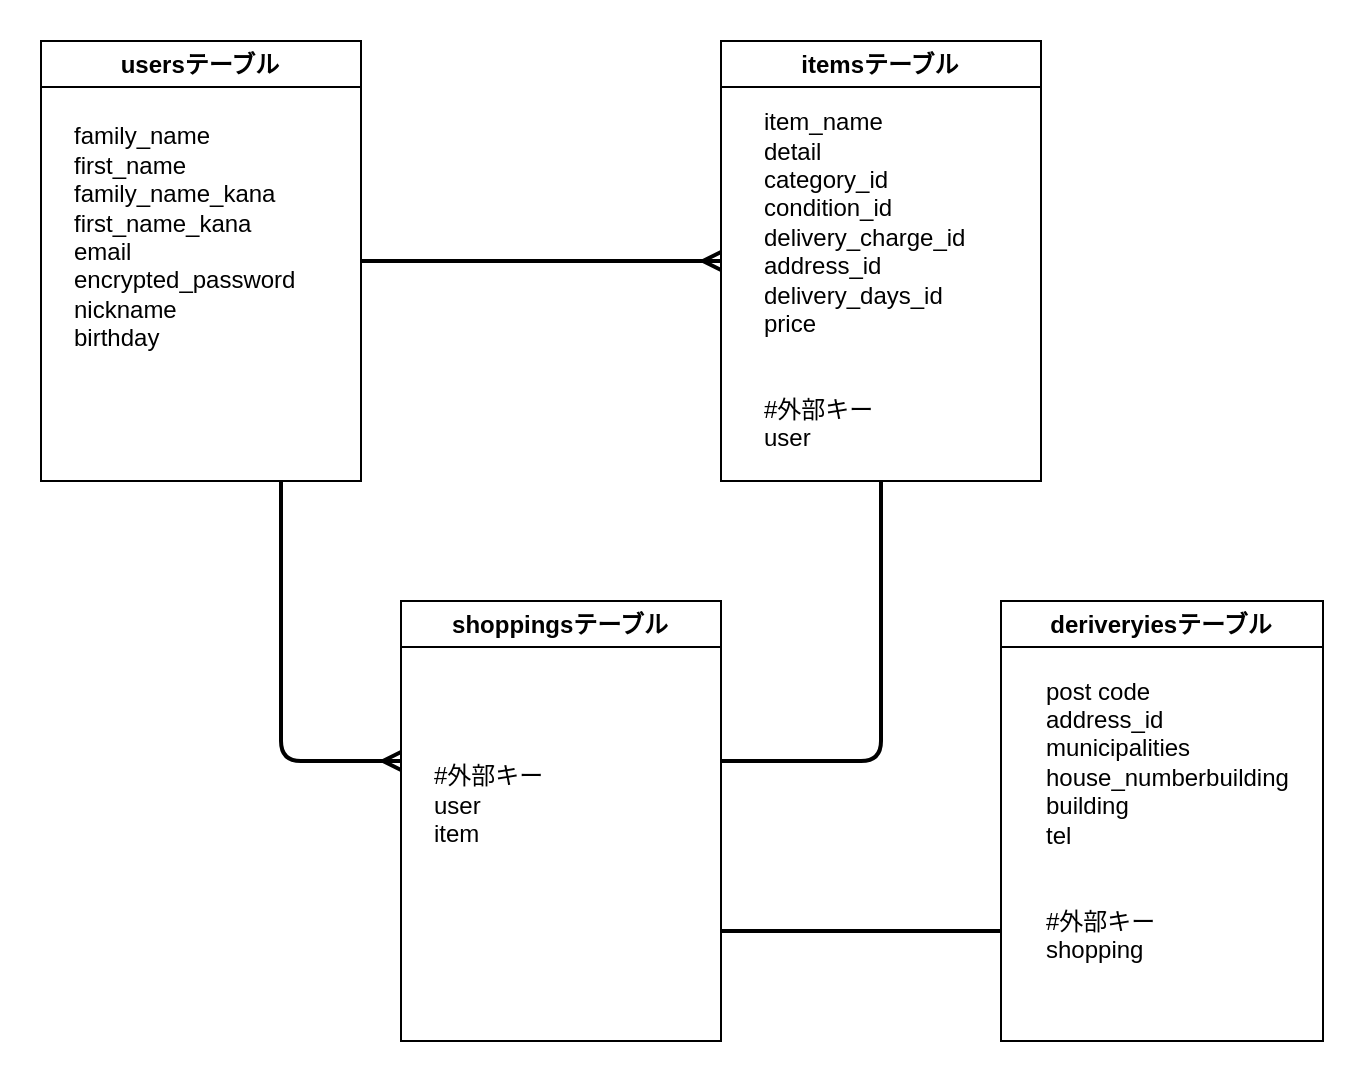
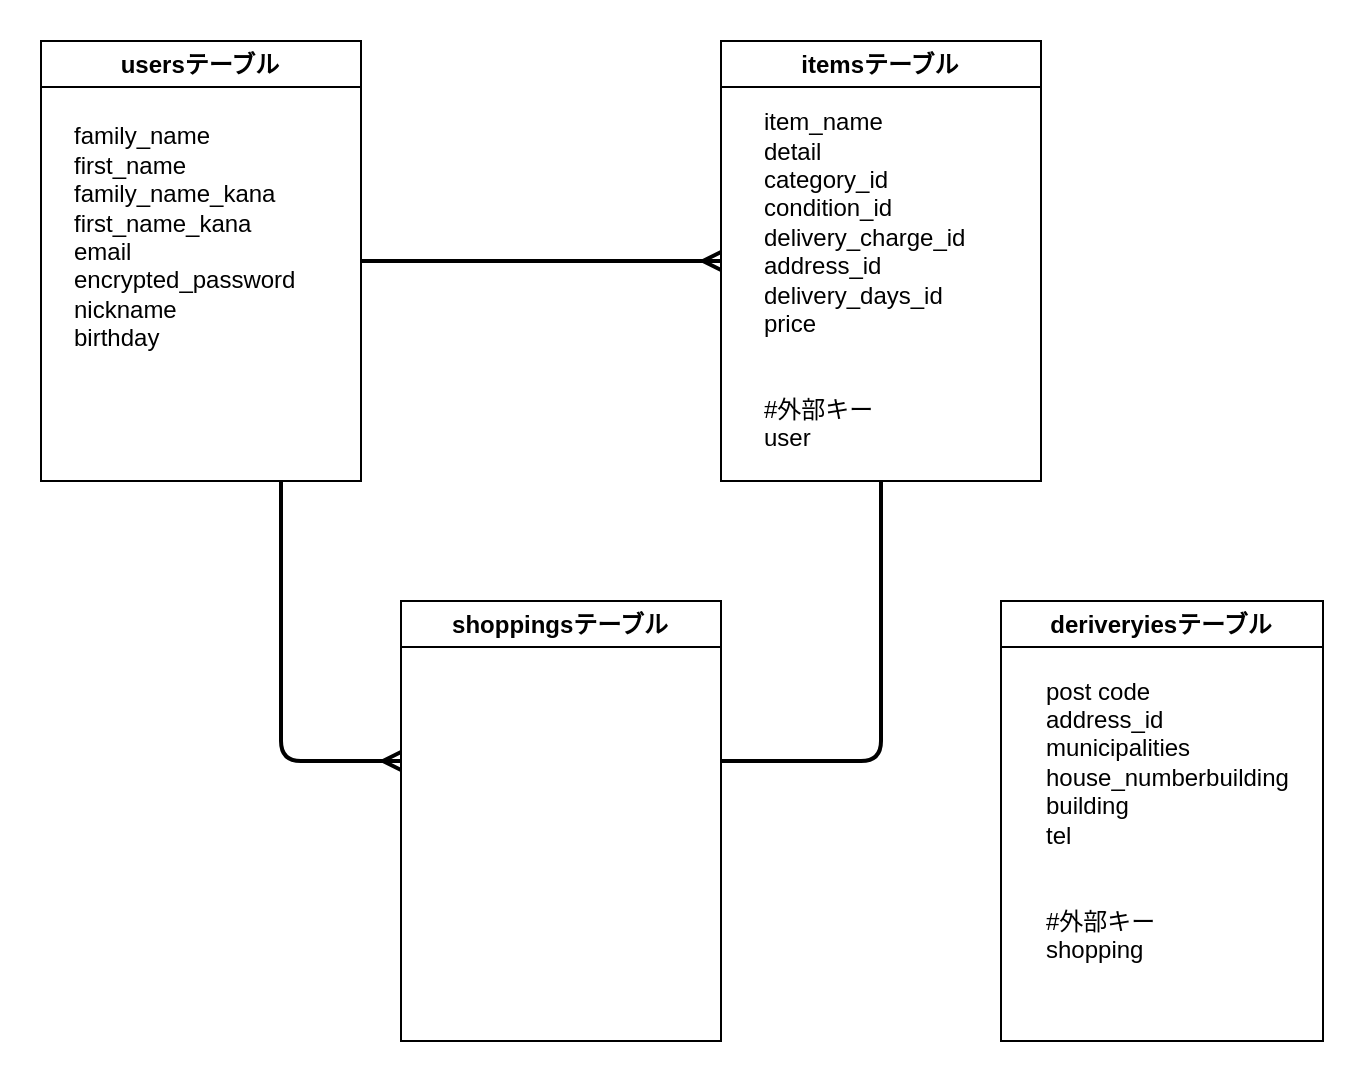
- <mxCell id="11" value="&lt;br&gt;&lt;div&gt;&lt;span&gt;#外部キー&lt;/span&gt;&lt;/div&gt;&lt;div&gt;user&lt;/div&gt;&lt;div&gt;&lt;span&gt;i&lt;/span&gt;&lt;span&gt;tem&lt;/span&gt;&lt;/div&gt;" style="text;html=1;resizable=0;autosize=1;align=left;verticalAlign=middle;points=[];fillColor=none;strokeColor=none;rounded=0;dashed=1;" parent="10" vertex="1"><mxGeometry x="15" y="65" width="70" height="60" as="geometry" /></mxCell>
- <mxCell id="9" style="edgeStyle=none;jumpSize=7;html=1;exitX=1;exitY=0.75;exitDx=0;exitDy=0;entryX=0;entryY=0.75;entryDx=0;entryDy=0;endArrow=none;endFill=0;strokeWidth=2;" parent="1" source="10" target="12" edge="1"><mxGeometry relative="1" as="geometry" /></mxCell>
